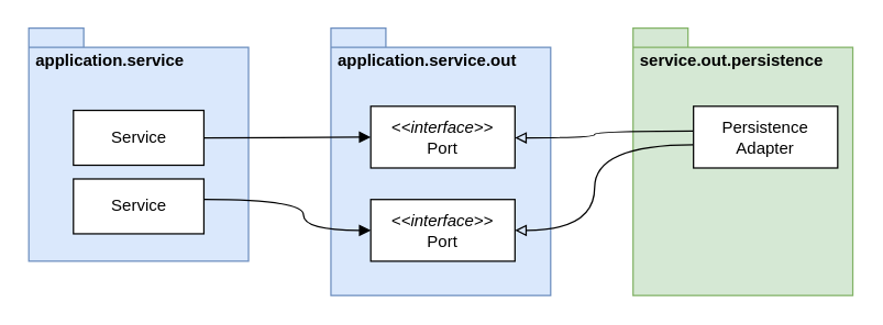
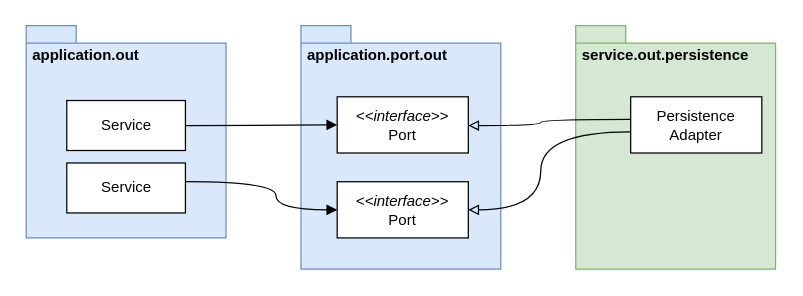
- <mxCell id="4" value="&amp;nbsp;application.service" style="shape=folder;fontStyle=1;spacingTop=10;tabWidth=40;tabHeight=14;tabPosition=left;html=1;whiteSpace=wrap;verticalAlign=top;align=left;fillColor=#dae8fc;strokeColor=#6c8ebf;" vertex="1" parent="1"><mxGeometry x="20" y="20" width="160" height="170" as="geometry" /></mxCell>
+ <mxCell id="4" value="&amp;nbsp;application.out" style="shape=folder;fontStyle=1;spacingTop=10;tabWidth=40;tabHeight=14;tabPosition=left;html=1;whiteSpace=wrap;verticalAlign=top;align=left;fillColor=#dae8fc;strokeColor=#6c8ebf;" vertex="1" parent="1"><mxGeometry x="20" y="20" width="160" height="170" as="geometry" /></mxCell>
- <mxCell id="2" value="&amp;nbsp;application.service.out" style="shape=folder;fontStyle=1;spacingTop=10;tabWidth=40;tabHeight=14;tabPosition=left;html=1;whiteSpace=wrap;verticalAlign=top;align=left;fillColor=#dae8fc;strokeColor=#6c8ebf;" vertex="1" parent="1"><mxGeometry x="240" y="20" width="160" height="195" as="geometry" /></mxCell>
+ <mxCell id="2" value="&amp;nbsp;application.port.out" style="shape=folder;fontStyle=1;spacingTop=10;tabWidth=40;tabHeight=14;tabPosition=left;html=1;whiteSpace=wrap;verticalAlign=top;align=left;fillColor=#dae8fc;strokeColor=#6c8ebf;" vertex="1" parent="1"><mxGeometry x="240" y="20" width="160" height="195" as="geometry" /></mxCell>
